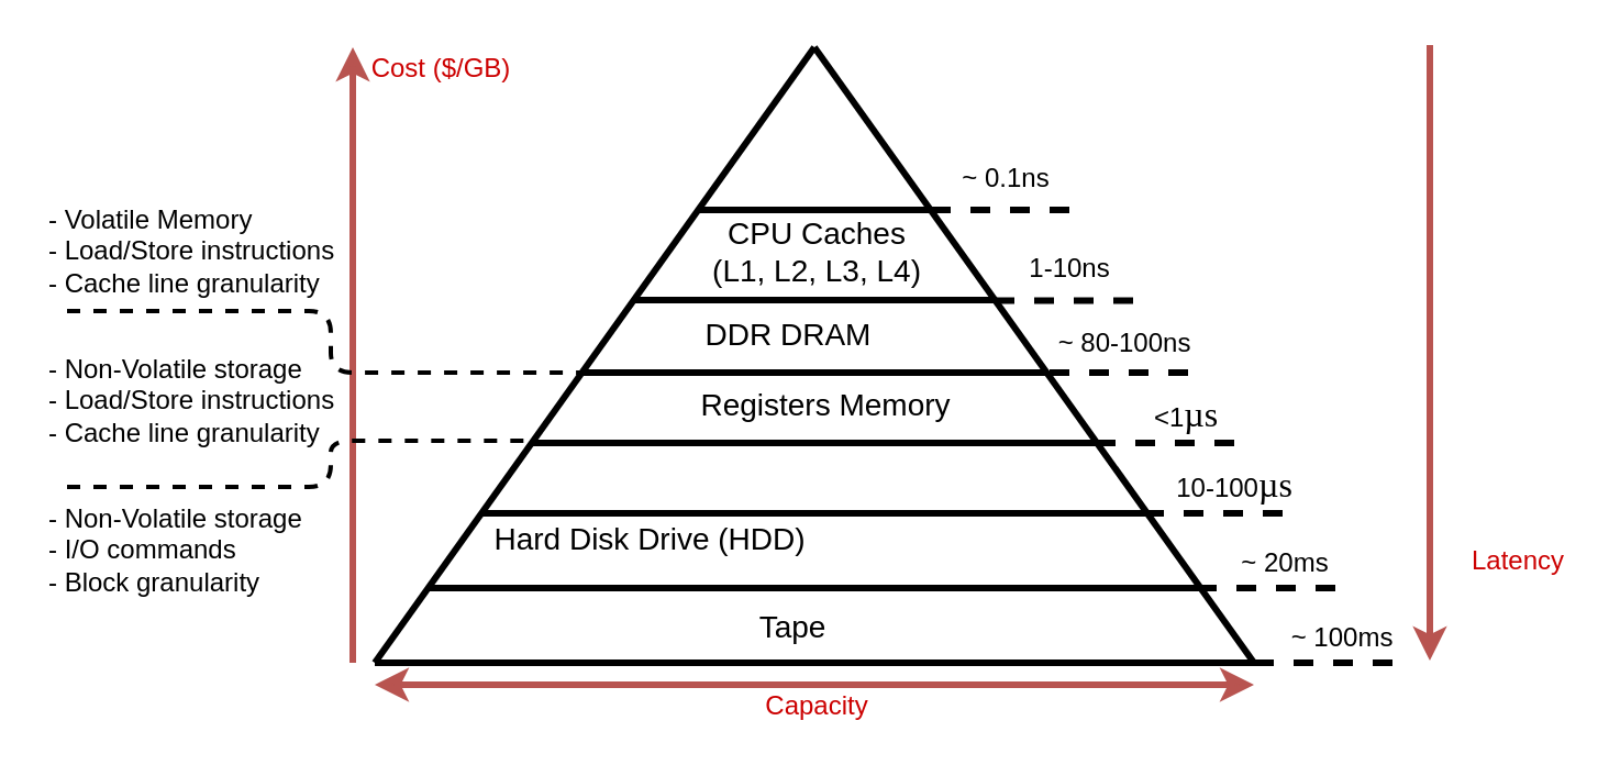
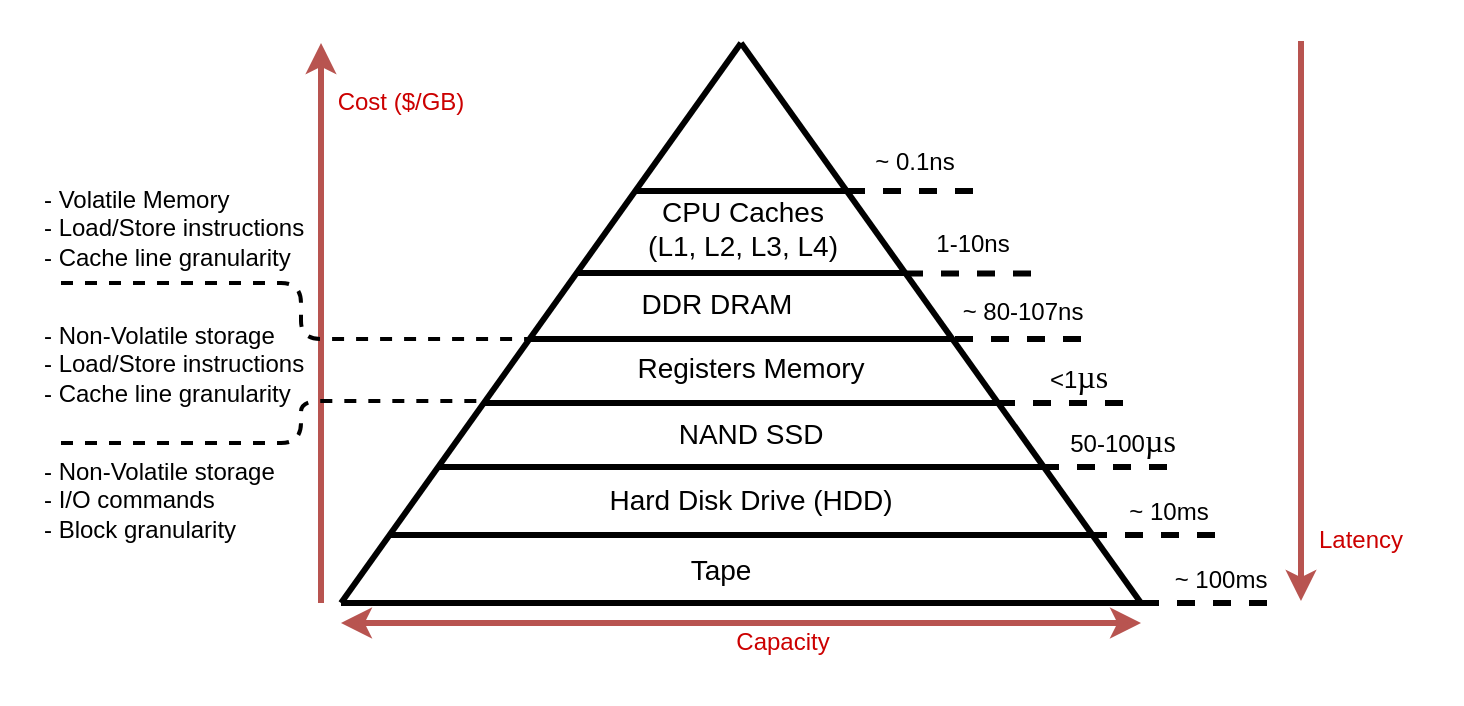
- <mxCell id="18" value="&lt;font color=&quot;#cc0000&quot;&gt;Cost ($/GB)&lt;/font&gt;" style="text;html=1;align=center;verticalAlign=middle;resizable=0;points=[];autosize=1;" vertex="1" parent="1"><mxGeometry x="160" y="21" width="80" height="20" as="geometry" /></mxCell>
+ <mxCell id="18" value="&lt;font color=&quot;#cc0000&quot;&gt;Cost ($/GB)&lt;/font&gt;" style="text;html=1;align=center;verticalAlign=middle;resizable=0;points=[];autosize=1;" vertex="1" parent="1"><mxGeometry x="160" y="41" width="80" height="20" as="geometry" /></mxCell>
- <mxCell id="30" value="~ 80-100ns" style="text;html=1;align=center;verticalAlign=middle;resizable=0;points=[];autosize=1;" vertex="1" parent="1"><mxGeometry x="471" y="146" width="80" height="20" as="geometry" /></mxCell>
+ <mxCell id="30" value="~ 80-107ns" style="text;html=1;align=center;verticalAlign=middle;resizable=0;points=[];autosize=1;" vertex="1" parent="1"><mxGeometry x="471" y="146" width="80" height="20" as="geometry" /></mxCell>
+ <mxCell id="9" value="&lt;font style=&quot;font-size: 14px&quot;&gt;NAND SSD&lt;/font&gt;" style="text;html=1;align=center;verticalAlign=middle;resizable=0;points=[];autosize=1;" vertex="1" parent="1"><mxGeometry x="330" y="207" width="90" height="20" as="geometry" /></mxCell>
- <mxCell id="26" value="10-100&lt;span style=&quot;font-family: &amp;#34;cambria&amp;#34; , serif ; font-size: 12pt ; text-align: justify&quot;&gt;µs&lt;/span&gt;" style="text;html=1;align=center;verticalAlign=middle;resizable=0;points=[];autosize=1;" vertex="1" parent="1"><mxGeometry x="526" y="210" width="70" height="20" as="geometry" /></mxCell>
+ <mxCell id="26" value="50-100&lt;span style=&quot;font-family: &amp;#34;cambria&amp;#34; , serif ; font-size: 12pt ; text-align: justify&quot;&gt;µs&lt;/span&gt;" style="text;html=1;align=center;verticalAlign=middle;resizable=0;points=[];autosize=1;" vertex="1" parent="1"><mxGeometry x="526" y="210" width="70" height="20" as="geometry" /></mxCell>
- <mxCell id="7" value="&lt;font style=&quot;font-size: 14px&quot;&gt;Hard Disk Drive (HDD)&lt;/font&gt;" style="text;html=1;align=center;verticalAlign=middle;resizable=0;points=[];autosize=1;" vertex="1" parent="1"><mxGeometry x="215" y="235" width="160" height="20" as="geometry" /></mxCell>
+ <mxCell id="7" value="&lt;font style=&quot;font-size: 14px&quot;&gt;Hard Disk Drive (HDD)&lt;/font&gt;" style="text;html=1;align=center;verticalAlign=middle;resizable=0;points=[];autosize=1;" vertex="1" parent="1"><mxGeometry x="295" y="240" width="160" height="20" as="geometry" /></mxCell>
- <mxCell id="19" value="&lt;font color=&quot;#cc0000&quot;&gt;Latency&lt;/font&gt;" style="text;html=1;align=center;verticalAlign=middle;resizable=0;points=[];autosize=1;" vertex="1" parent="1"><mxGeometry x="660" y="245" width="60" height="20" as="geometry" /></mxCell>
+ <mxCell id="19" value="&lt;font color=&quot;#cc0000&quot;&gt;Latency&lt;/font&gt;" style="text;html=1;align=center;verticalAlign=middle;resizable=0;points=[];autosize=1;" vertex="1" parent="1"><mxGeometry x="650" y="260" width="60" height="20" as="geometry" /></mxCell>
- <mxCell id="24" value="~ 20ms" style="text;html=1;align=center;verticalAlign=middle;resizable=0;points=[];autosize=1;" vertex="1" parent="1"><mxGeometry x="554" y="246" width="60" height="20" as="geometry" /></mxCell>
+ <mxCell id="24" value="~ 10ms" style="text;html=1;align=center;verticalAlign=middle;resizable=0;points=[];autosize=1;" vertex="1" parent="1"><mxGeometry x="554" y="246" width="60" height="20" as="geometry" /></mxCell>
- <mxCell id="36" value="&lt;font color=&quot;#cc0000&quot;&gt;Capacity&lt;/font&gt;" style="text;html=1;align=center;verticalAlign=middle;resizable=0;points=[];autosize=1;" vertex="1" parent="1"><mxGeometry x="341" y="311" width="60" height="20" as="geometry" /></mxCell>
+ <mxCell id="36" value="&lt;font color=&quot;#cc0000&quot;&gt;Capacity&lt;/font&gt;" style="text;html=1;align=center;verticalAlign=middle;resizable=0;points=[];autosize=1;" vertex="1" parent="1"><mxGeometry x="361" y="311" width="60" height="20" as="geometry" /></mxCell>
